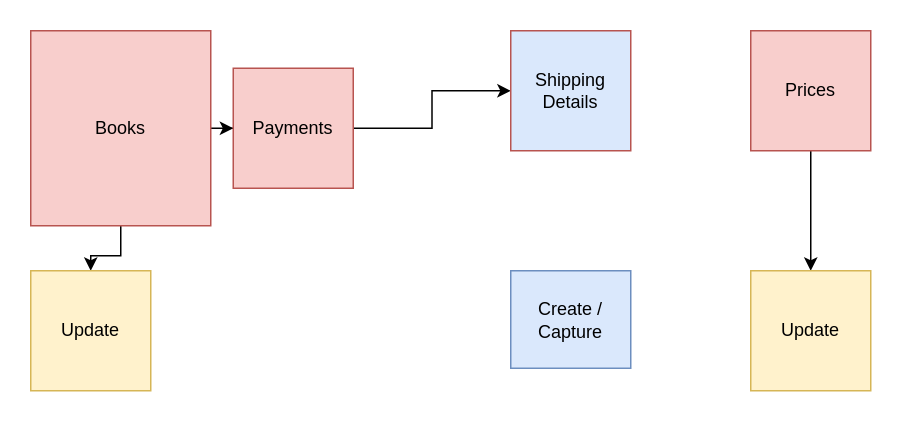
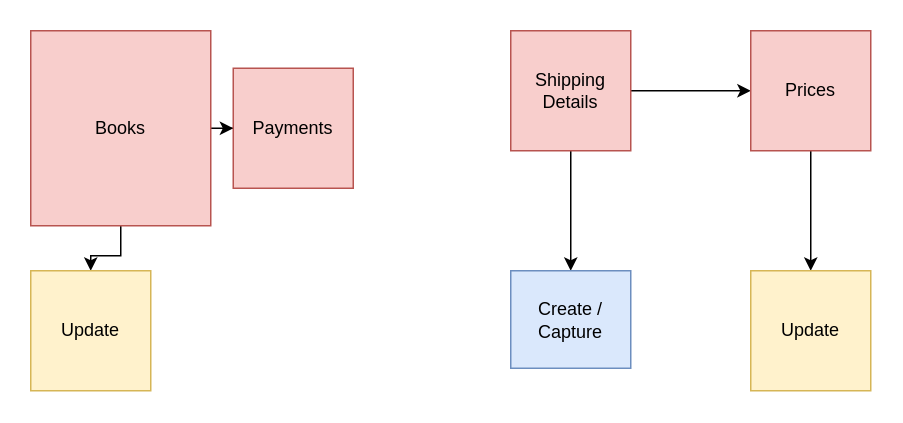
- <mxCell id="10" value="Shipping Details" style="whiteSpace=wrap;html=1;aspect=fixed;fillColor=#dae8fc;strokeColor=#b85450;" vertex="1" parent="1"><mxGeometry x="340" y="20" width="80" height="80" as="geometry" /></mxCell>
+ <mxCell id="10" value="Shipping Details" style="whiteSpace=wrap;html=1;aspect=fixed;fillColor=#f8cecc;strokeColor=#b85450;" vertex="1" parent="1"><mxGeometry x="340" y="20" width="80" height="80" as="geometry" /></mxCell>
+ <mxCell id="8" value="" style="edgeStyle=orthogonalEdgeStyle;rounded=0;orthogonalLoop=1;jettySize=auto;html=1;" edge="1" parent="1" source="10" target="13"><mxGeometry relative="1" as="geometry" /></mxCell>
- <mxCell id="6" value="" style="edgeStyle=orthogonalEdgeStyle;rounded=0;orthogonalLoop=1;jettySize=auto;html=1;" edge="1" parent="1" source="7" target="10"><mxGeometry relative="1" as="geometry" /></mxCell>
+ <mxCell id="9" value="" style="edgeStyle=orthogonalEdgeStyle;rounded=0;orthogonalLoop=1;jettySize=auto;html=1;" edge="1" parent="1" source="10" target="11"><mxGeometry relative="1" as="geometry" /></mxCell>
